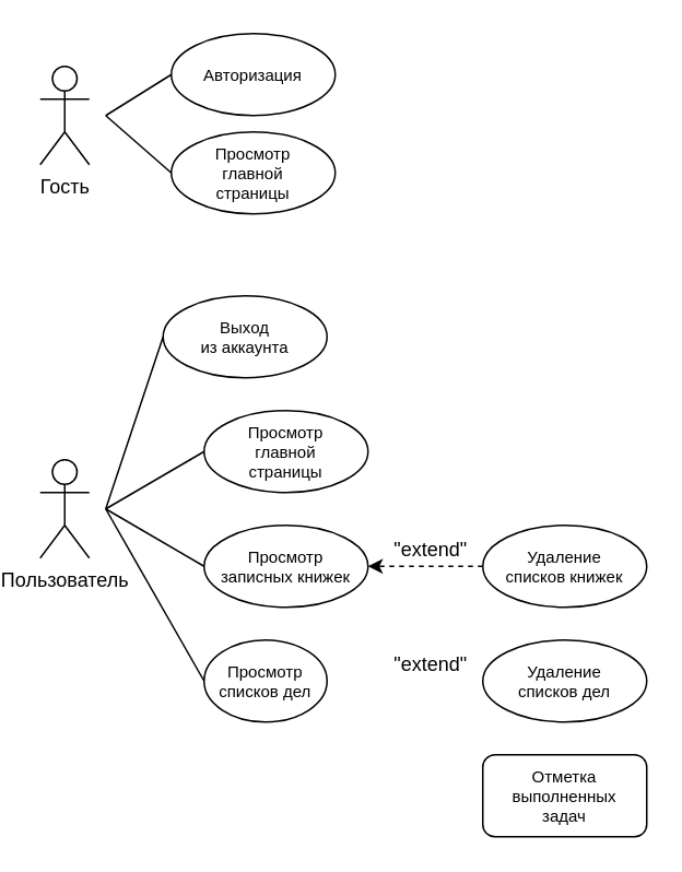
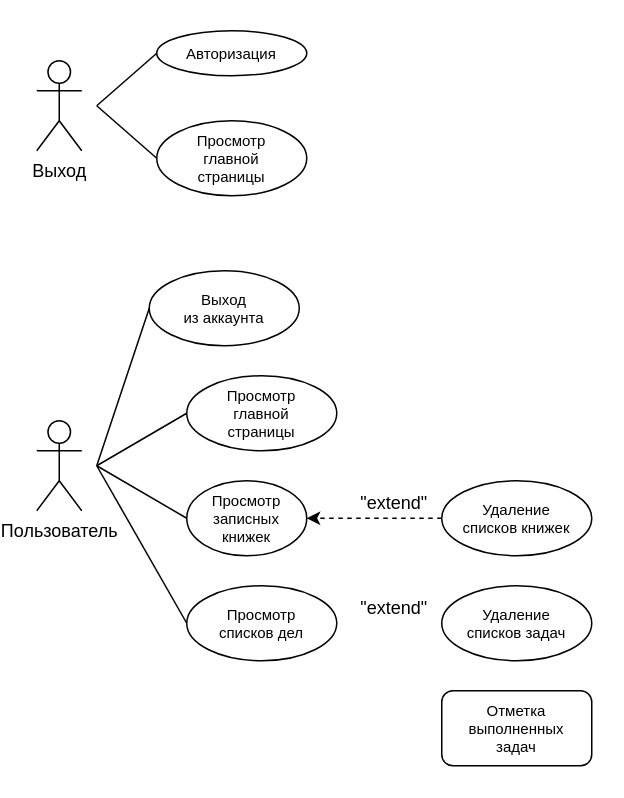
- <mxCell id="3" value="Авторизация" style="ellipse;whiteSpace=wrap;html=1;fontSize=10;" vertex="1" parent="1"><mxGeometry x="100" y="20" width="100" height="50" as="geometry" /></mxCell>
+ <mxCell id="3" value="Авторизация" style="ellipse;whiteSpace=wrap;html=1;fontSize=10;" vertex="1" parent="1"><mxGeometry x="100" y="20" width="100" height="30" as="geometry" /></mxCell>
- <mxCell id="2" value="Гость" style="shape=umlActor;verticalLabelPosition=bottom;verticalAlign=top;html=1;outlineConnect=0;" vertex="1" parent="1"><mxGeometry x="20" y="40" width="30" height="60" as="geometry" /></mxCell>
+ <mxCell id="2" value="Выход" style="shape=umlActor;verticalLabelPosition=bottom;verticalAlign=top;html=1;outlineConnect=0;" vertex="1" parent="1"><mxGeometry x="20" y="40" width="30" height="60" as="geometry" /></mxCell>
- <mxCell id="10" value="&lt;div&gt;Просмотр&lt;/div&gt;&lt;div&gt;записных книжек&lt;/div&gt;" style="ellipse;whiteSpace=wrap;html=1;fontSize=10;" vertex="1" parent="1"><mxGeometry x="120" y="320" width="100" height="50" as="geometry" /></mxCell>
+ <mxCell id="10" value="&lt;div&gt;Просмотр&lt;/div&gt;&lt;div&gt;записных книжек&lt;/div&gt;" style="ellipse;whiteSpace=wrap;html=1;fontSize=10;" vertex="1" parent="1"><mxGeometry x="120" y="320" width="80" height="50" as="geometry" /></mxCell>
- <mxCell id="11" value="&lt;div&gt;Просмотр&lt;/div&gt;&lt;div&gt;списков дел&lt;/div&gt;" style="ellipse;whiteSpace=wrap;html=1;fontSize=10;" vertex="1" parent="1"><mxGeometry x="120" y="390" width="75" height="50" as="geometry" /></mxCell>
+ <mxCell id="11" value="&lt;div&gt;Просмотр&lt;/div&gt;&lt;div&gt;списков дел&lt;/div&gt;" style="ellipse;whiteSpace=wrap;html=1;fontSize=10;" vertex="1" parent="1"><mxGeometry x="120" y="390" width="100" height="50" as="geometry" /></mxCell>
- <mxCell id="14" value="&lt;div&gt;Удаление&lt;br&gt;&lt;/div&gt;&lt;div&gt;списков дел&lt;/div&gt;" style="ellipse;whiteSpace=wrap;html=1;fontSize=10;" vertex="1" parent="1"><mxGeometry x="290" y="390" width="100" height="50" as="geometry" /></mxCell>
+ <mxCell id="14" value="&lt;div&gt;Удаление&lt;br&gt;&lt;/div&gt;&lt;div&gt;списков задач&lt;/div&gt;" style="ellipse;whiteSpace=wrap;html=1;fontSize=10;" vertex="1" parent="1"><mxGeometry x="290" y="390" width="100" height="50" as="geometry" /></mxCell>
